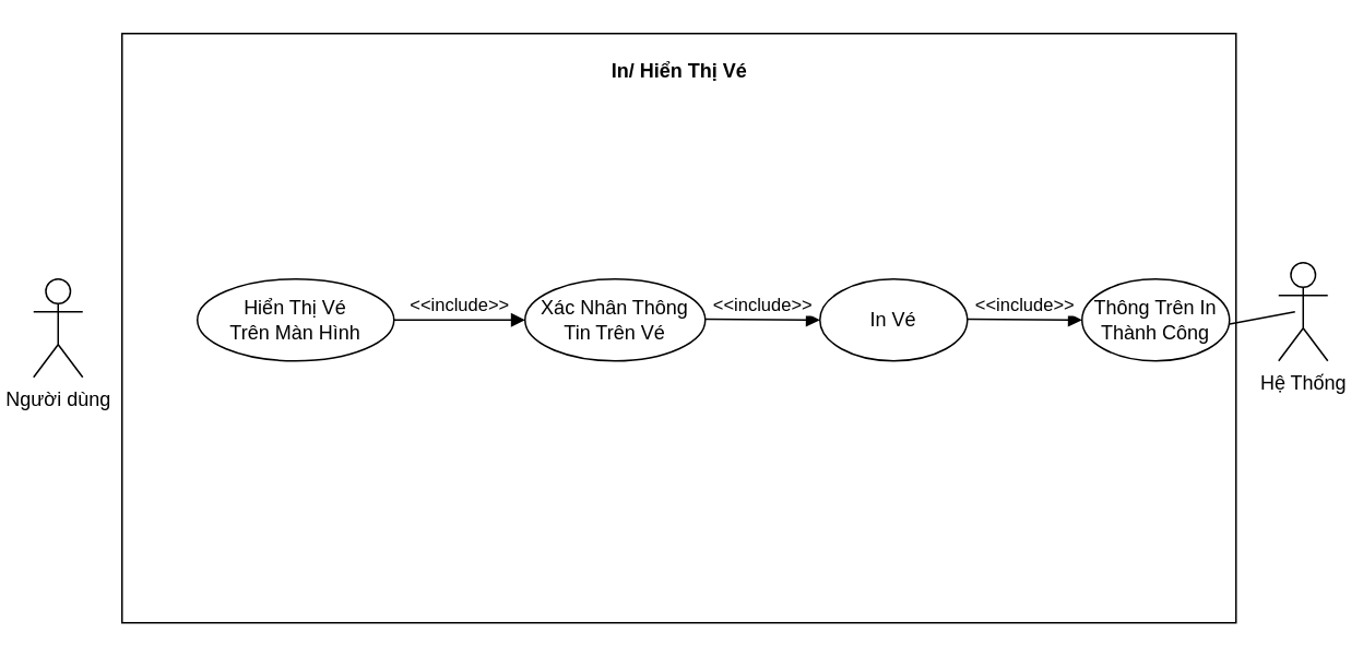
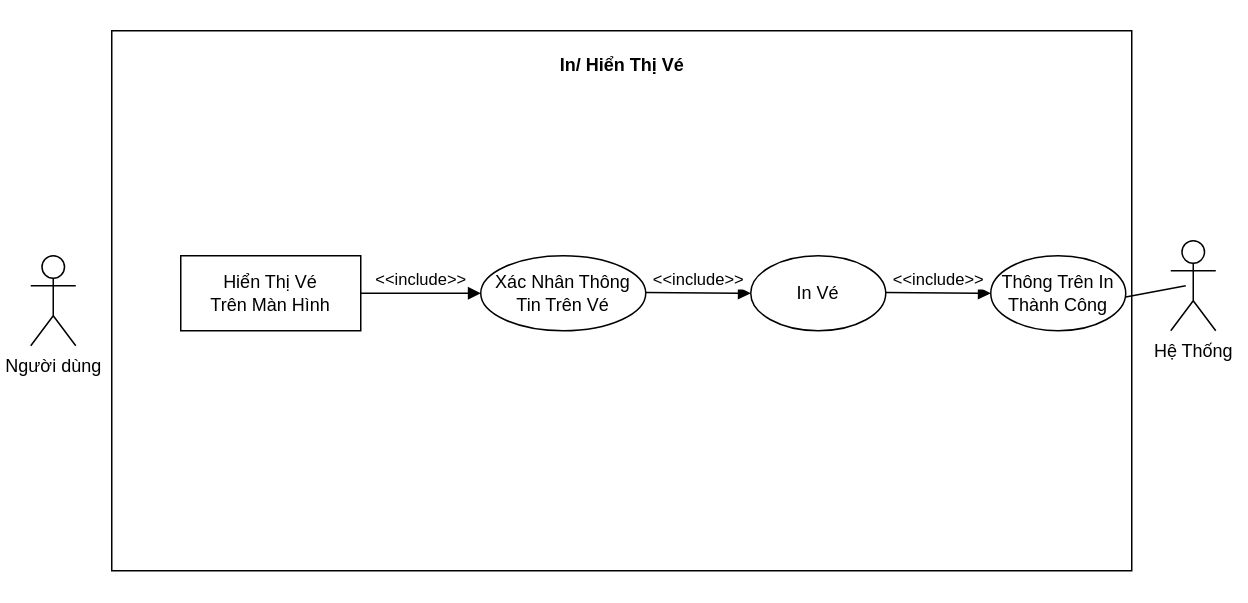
- <mxCell id="5" value="Hiển Thị Vé &lt;br&gt;Trên Màn Hình" style="ellipse;whiteSpace=wrap;html=1;" vertex="1" parent="1"><mxGeometry x="120" y="170" width="120" height="50" as="geometry" /></mxCell>
+ <mxCell id="5" value="Hiển Thị Vé &lt;br&gt;Trên Màn Hình" style="whiteSpace=wrap;html=1;rounded=0;" vertex="1" parent="1"><mxGeometry x="120" y="170" width="120" height="50" as="geometry" /></mxCell>
